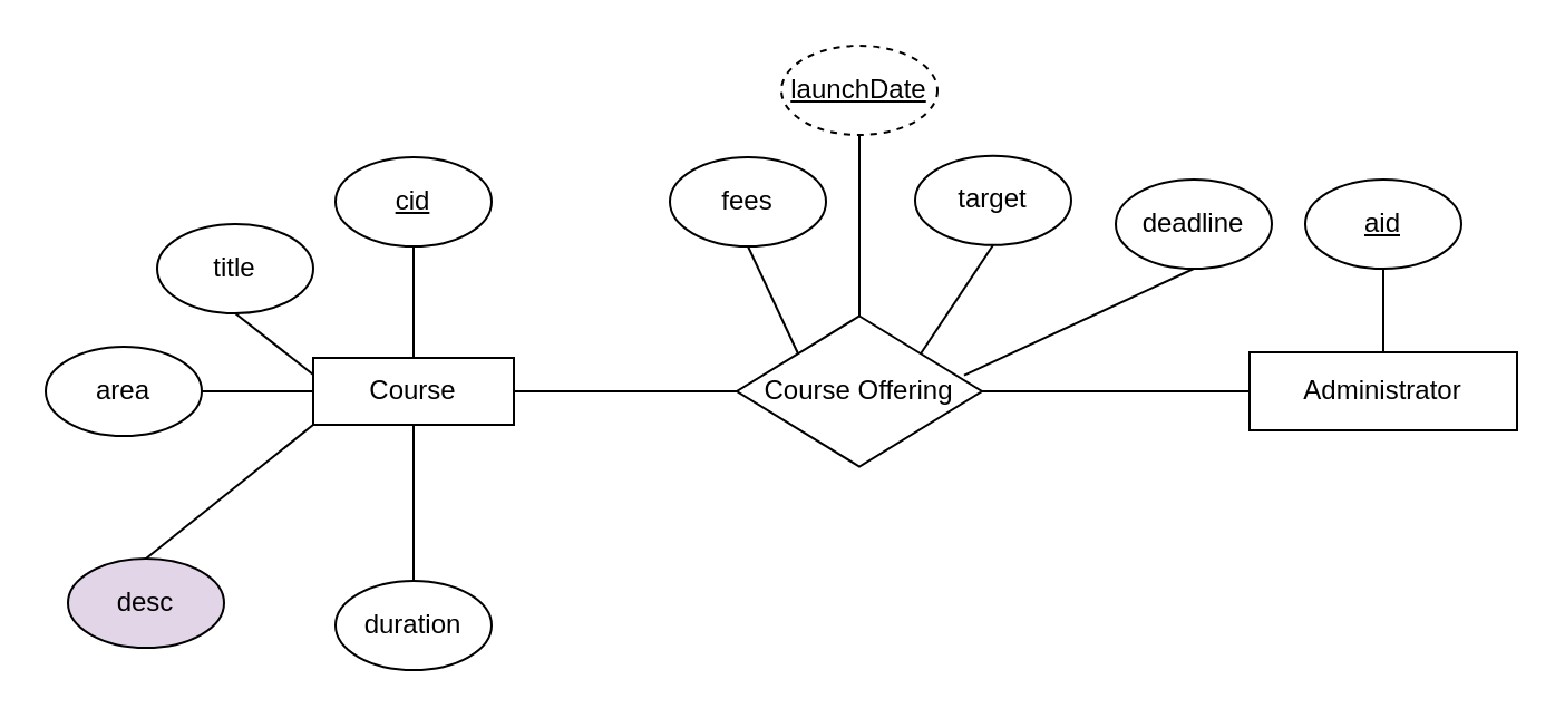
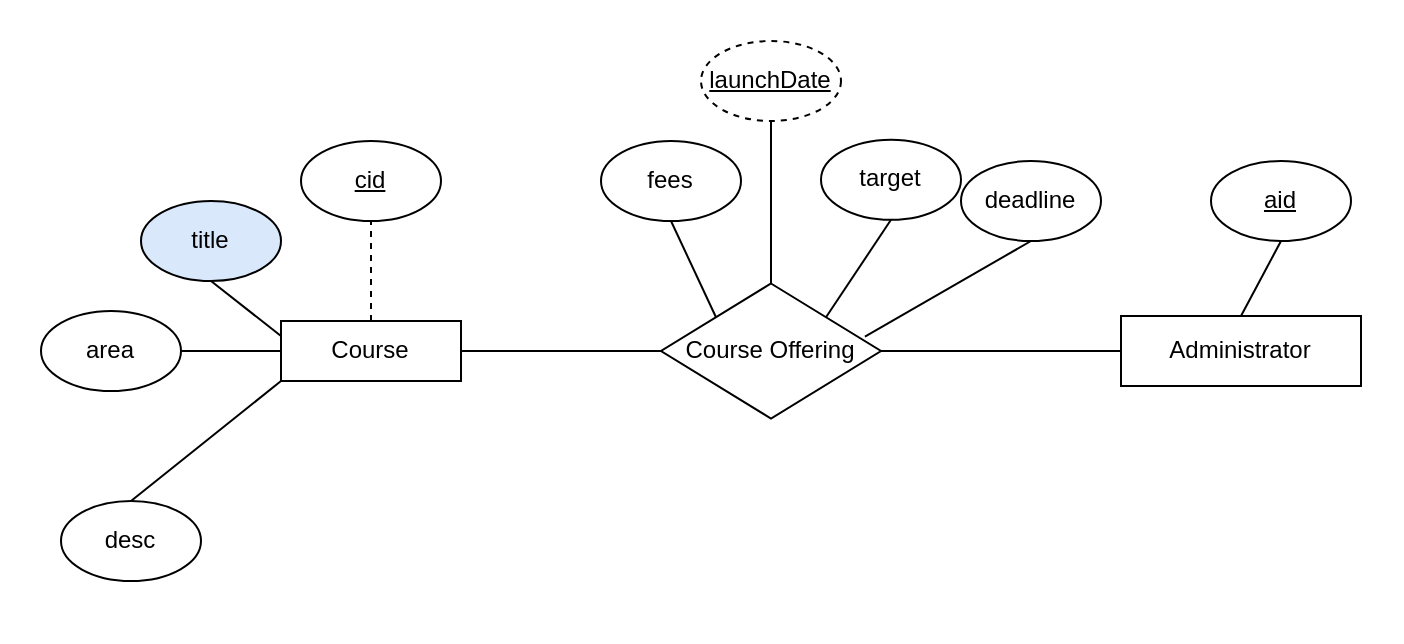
- <mxCell id="25" value="deadline" style="ellipse;whiteSpace=wrap;html=1;" vertex="1" parent="1"><mxGeometry x="500" y="80" width="70" height="40" as="geometry" /></mxCell>
+ <mxCell id="25" value="deadline" style="ellipse;whiteSpace=wrap;html=1;" vertex="1" parent="1"><mxGeometry x="480" y="80" width="70" height="40" as="geometry" /></mxCell>
- <mxCell id="14" value="&lt;u&gt;aid&lt;/u&gt;" style="ellipse;whiteSpace=wrap;html=1;" vertex="1" parent="1"><mxGeometry x="585" y="80" width="70" height="40" as="geometry" /></mxCell>
+ <mxCell id="14" value="&lt;u&gt;aid&lt;/u&gt;" style="ellipse;whiteSpace=wrap;html=1;" vertex="1" parent="1"><mxGeometry x="605" y="80" width="70" height="40" as="geometry" /></mxCell>
- <mxCell id="5" value="title" style="ellipse;whiteSpace=wrap;html=1;" vertex="1" parent="1"><mxGeometry x="70" y="100" width="70" height="40" as="geometry" /></mxCell>
+ <mxCell id="5" value="title" style="ellipse;whiteSpace=wrap;html=1;fillColor=#dae8fc;" vertex="1" parent="1"><mxGeometry x="70" y="100" width="70" height="40" as="geometry" /></mxCell>
- <mxCell id="4" value="" style="endArrow=none;html=1;exitX=0.5;exitY=0;exitDx=0;exitDy=0;entryX=0.5;entryY=1;entryDx=0;entryDy=0;" edge="1" parent="1" source="2" target="3"><mxGeometry width="50" height="50" relative="1" as="geometry"><mxPoint x="190" y="170" as="sourcePoint" /><mxPoint x="240" y="120" as="targetPoint" /></mxGeometry></mxCell>
+ <mxCell id="4" value="" style="endArrow=none;html=1;exitX=0.5;exitY=0;exitDx=0;exitDy=0;entryX=0.5;entryY=1;entryDx=0;entryDy=0;dashed=1;" edge="1" parent="1" source="2" target="3"><mxGeometry width="50" height="50" relative="1" as="geometry"><mxPoint x="190" y="170" as="sourcePoint" /><mxPoint x="240" y="120" as="targetPoint" /></mxGeometry></mxCell>
- <mxCell id="12" value="" style="endArrow=none;html=1;exitX=0.5;exitY=1;exitDx=0;exitDy=0;entryX=0.5;entryY=0;entryDx=0;entryDy=0;" edge="1" parent="1" target="11" source="2"><mxGeometry width="50" height="50" relative="1" as="geometry"><mxPoint x="260" y="250" as="sourcePoint" /><mxPoint x="315" y="230" as="targetPoint" /></mxGeometry></mxCell>
- <mxCell id="7" value="desc" style="ellipse;whiteSpace=wrap;html=1;fillColor=#e1d5e7;" vertex="1" parent="1"><mxGeometry x="30" y="250" width="70" height="40" as="geometry" /></mxCell>
+ <mxCell id="7" value="desc" style="ellipse;whiteSpace=wrap;html=1;" vertex="1" parent="1"><mxGeometry x="30" y="250" width="70" height="40" as="geometry" /></mxCell>
- <mxCell id="11" value="duration" style="ellipse;whiteSpace=wrap;html=1;" vertex="1" parent="1"><mxGeometry x="150" y="260" width="70" height="40" as="geometry" /></mxCell>
